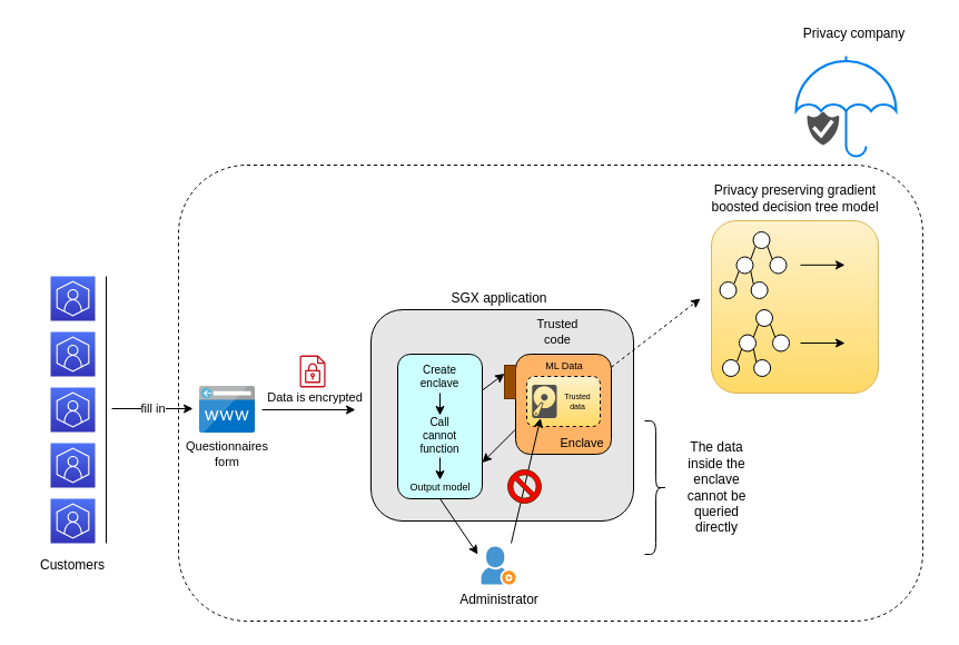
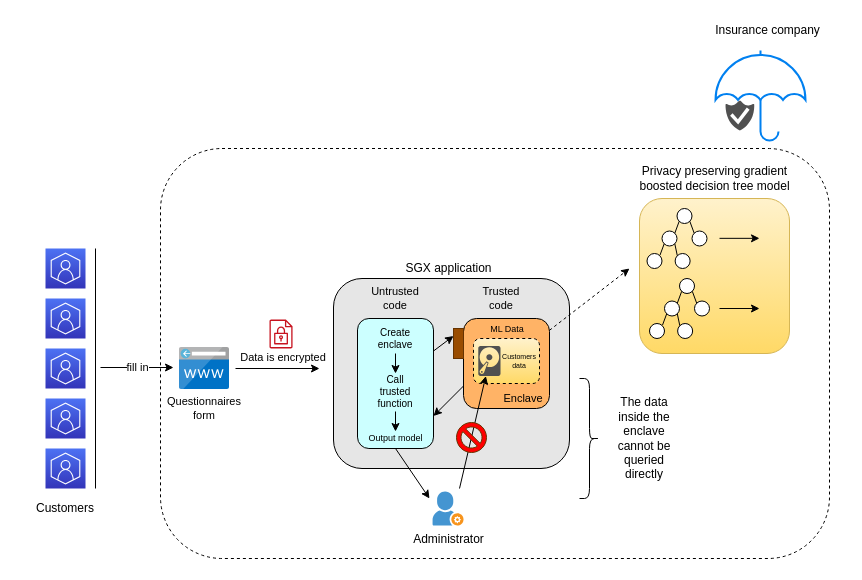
- <mxCell id="26" value="Privacy company" style="text;html=1;strokeColor=none;fillColor=none;align=center;verticalAlign=middle;whiteSpace=wrap;rounded=0;" parent="1" vertex="1"><mxGeometry x="695" y="20" width="145" height="20" as="geometry" /></mxCell>
+ <mxCell id="26" value="Insurance company" style="text;html=1;strokeColor=none;fillColor=none;align=center;verticalAlign=middle;whiteSpace=wrap;rounded=0;" parent="1" vertex="1"><mxGeometry x="695" y="20" width="145" height="20" as="geometry" /></mxCell>
+ <mxCell id="18" value="Untrusted code" style="text;html=1;strokeColor=none;fillColor=none;align=center;verticalAlign=middle;whiteSpace=wrap;rounded=0;fontSize=11;" parent="1" vertex="1"><mxGeometry x="375" y="288" width="40" height="20" as="geometry" /></mxCell>
- <mxCell id="76" value="&lt;font style=&quot;font-size: 7px;&quot;&gt;Trusted data&lt;/font&gt;" style="text;html=1;strokeColor=none;fillColor=none;align=center;verticalAlign=middle;whiteSpace=wrap;rounded=0;fontSize=7;" vertex="1" parent="1"><mxGeometry x="502.5" y="350.5" width="32" height="20" as="geometry" /></mxCell>
+ <mxCell id="76" value="&lt;font style=&quot;font-size: 7px;&quot;&gt;Customers data&lt;/font&gt;" style="text;html=1;strokeColor=none;fillColor=none;align=center;verticalAlign=middle;whiteSpace=wrap;rounded=0;fontSize=7;" vertex="1" parent="1"><mxGeometry x="502.5" y="350.5" width="32" height="20" as="geometry" /></mxCell>
- <mxCell id="64" value="Call cannot function" style="text;html=1;strokeColor=none;fillColor=none;align=center;verticalAlign=middle;whiteSpace=wrap;rounded=0;fontSize=10;" parent="1" vertex="1"><mxGeometry x="375" y="381" width="40" height="20" as="geometry" /></mxCell>
+ <mxCell id="64" value="Call trusted function" style="text;html=1;strokeColor=none;fillColor=none;align=center;verticalAlign=middle;whiteSpace=wrap;rounded=0;fontSize=10;" parent="1" vertex="1"><mxGeometry x="375" y="381" width="40" height="20" as="geometry" /></mxCell>
